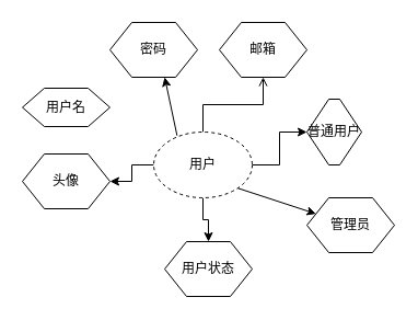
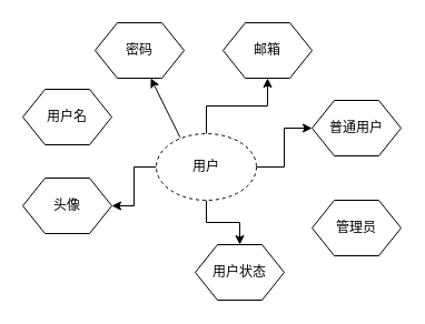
- <mxCell id="8" value="密码" style="shape=hexagon;perimeter=hexagonPerimeter2;whiteSpace=wrap;html=1;fixedSize=1;" vertex="1" parent="1"><mxGeometry x="100" y="20" width="80" height="50" as="geometry" /></mxCell>
+ <mxCell id="8" value="密码" style="shape=hexagon;perimeter=hexagonPerimeter2;whiteSpace=wrap;html=1;fixedSize=1;" vertex="1" parent="1"><mxGeometry x="85" y="20" width="80" height="50" as="geometry" /></mxCell>
- <mxCell id="3" value="" style="edgeStyle=orthogonalEdgeStyle;rounded=0;orthogonalLoop=1;jettySize=auto;html=1;endArrow=open;" edge="1" parent="1" source="6" target="9"><mxGeometry relative="1" as="geometry" /></mxCell>
+ <mxCell id="3" value="" style="edgeStyle=orthogonalEdgeStyle;rounded=0;orthogonalLoop=1;jettySize=auto;html=1;" edge="1" parent="1" source="6" target="9"><mxGeometry relative="1" as="geometry" /></mxCell>
- <mxCell id="7" value="用户名" style="shape=hexagon;perimeter=hexagonPerimeter2;whiteSpace=wrap;html=1;fixedSize=1;" vertex="1" parent="1"><mxGeometry x="20" y="80" width="80" height="35" as="geometry" /></mxCell>
+ <mxCell id="7" value="用户名" style="shape=hexagon;perimeter=hexagonPerimeter2;whiteSpace=wrap;html=1;fixedSize=1;" vertex="1" parent="1"><mxGeometry x="20" y="80" width="80" height="50" as="geometry" /></mxCell>
- <mxCell id="13" value="普通用户" style="shape=hexagon;perimeter=hexagonPerimeter2;whiteSpace=wrap;html=1;fixedSize=1;" vertex="1" parent="1"><mxGeometry x="280" y="90" width="50" height="60" as="geometry" /></mxCell>
+ <mxCell id="13" value="普通用户" style="shape=hexagon;perimeter=hexagonPerimeter2;whiteSpace=wrap;html=1;fixedSize=1;" vertex="1" parent="1"><mxGeometry x="280" y="90" width="80" height="50" as="geometry" /></mxCell>
- <mxCell id="10" value="头像" style="shape=hexagon;perimeter=hexagonPerimeter2;whiteSpace=wrap;html=1;fixedSize=1;" vertex="1" parent="1"><mxGeometry x="20" y="140" width="80" height="50" as="geometry" /></mxCell>
+ <mxCell id="10" value="头像" style="shape=hexagon;perimeter=hexagonPerimeter2;whiteSpace=wrap;html=1;fixedSize=1;" vertex="1" parent="1"><mxGeometry x="20" y="160" width="80" height="50" as="geometry" /></mxCell>
- <mxCell id="14" value="" style="endArrow=classic;html=1;rounded=0;exitX=1;exitY=1;exitDx=0;exitDy=0;" edge="1" parent="1" source="6" target="12"><mxGeometry width="50" height="50" relative="1" as="geometry"><mxPoint x="230" y="210" as="sourcePoint" /><mxPoint x="280" y="160" as="targetPoint" /></mxGeometry></mxCell>
- <mxCell id="11" value="用户状态" style="shape=hexagon;perimeter=hexagonPerimeter2;whiteSpace=wrap;html=1;fixedSize=1;" vertex="1" parent="1"><mxGeometry x="150" y="220" width="80" height="50" as="geometry" /></mxCell>
+ <mxCell id="11" value="用户状态" style="shape=hexagon;perimeter=hexagonPerimeter2;whiteSpace=wrap;html=1;fixedSize=1;" vertex="1" parent="1"><mxGeometry x="175" y="220" width="80" height="50" as="geometry" /></mxCell>
